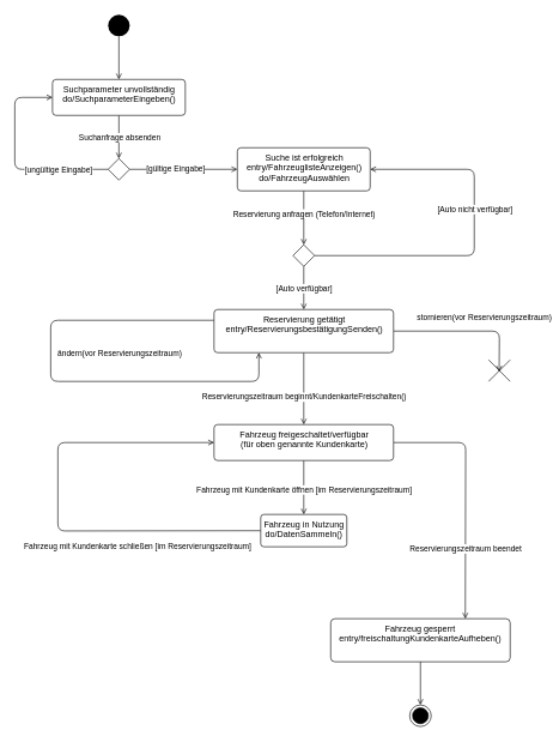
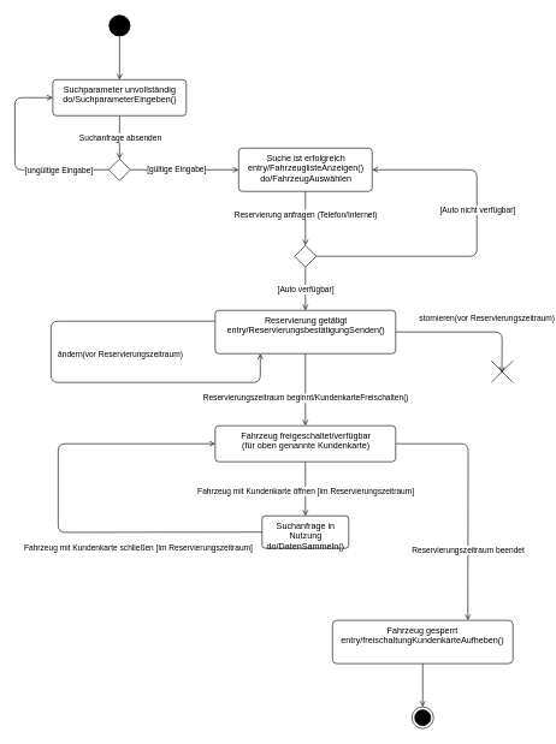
- <mxCell id="35" value="Fahrzeug in Nutzung&lt;br&gt;do/DatenSammeln()" style="whiteSpace=wrap;html=1;verticalAlign=top;rounded=1;arcSize=10;dashed=0;" vertex="1" parent="1"><mxGeometry x="362.5" y="715" width="120" height="45" as="geometry" /></mxCell>
+ <mxCell id="35" value="Suchanfrage in Nutzung&lt;br&gt;do/DatenSammeln()" style="whiteSpace=wrap;html=1;verticalAlign=top;rounded=1;arcSize=10;dashed=0;" vertex="1" parent="1"><mxGeometry x="362.5" y="715" width="120" height="45" as="geometry" /></mxCell>
